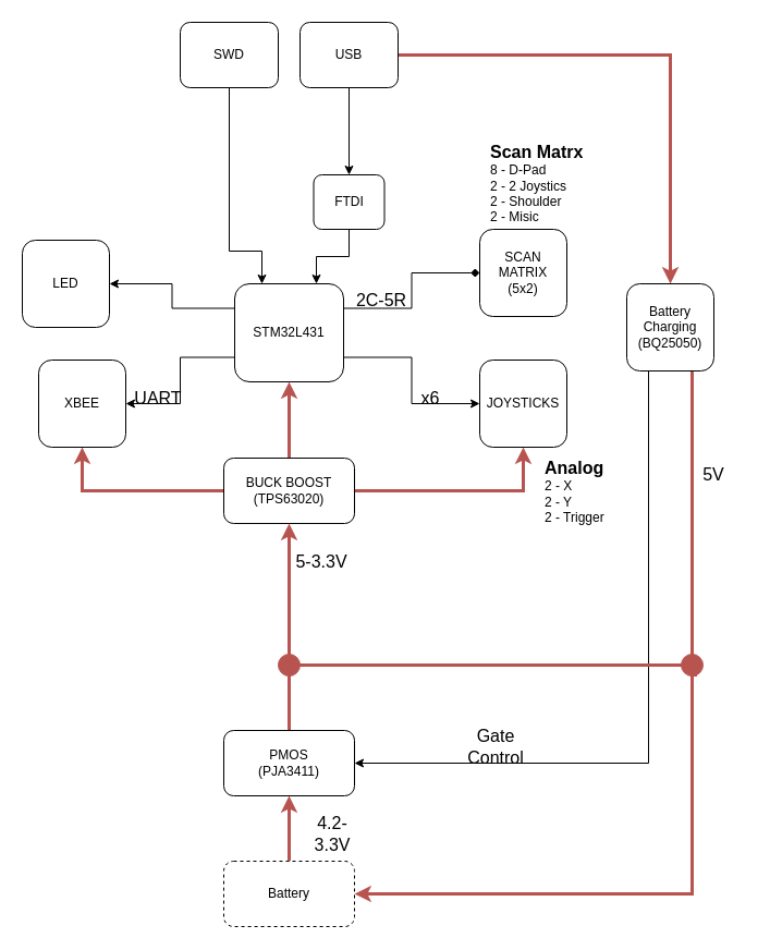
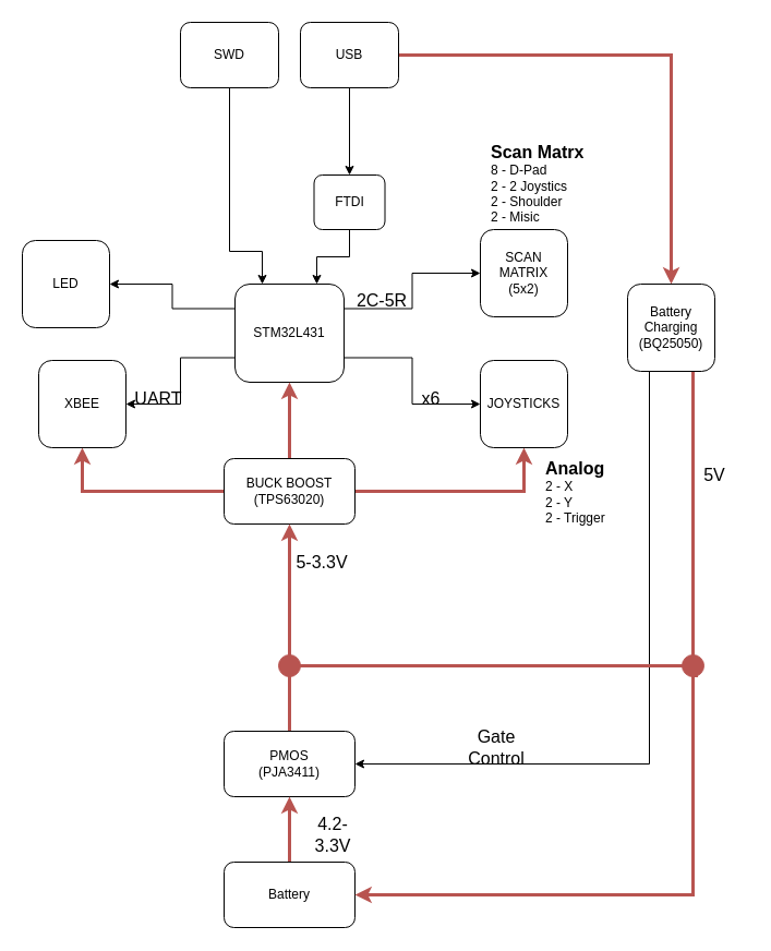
- <mxCell id="9" style="edgeStyle=orthogonalEdgeStyle;rounded=0;orthogonalLoop=1;jettySize=auto;html=1;exitX=1;exitY=0.25;exitDx=0;exitDy=0;entryX=0;entryY=0.5;entryDx=0;entryDy=0;endArrow=diamond;" edge="1" parent="1" source="13" target="24"><mxGeometry relative="1" as="geometry" /></mxCell>
+ <mxCell id="9" style="edgeStyle=orthogonalEdgeStyle;rounded=0;orthogonalLoop=1;jettySize=auto;html=1;exitX=1;exitY=0.25;exitDx=0;exitDy=0;entryX=0;entryY=0.5;entryDx=0;entryDy=0;" edge="1" parent="1" source="13" target="24"><mxGeometry relative="1" as="geometry" /></mxCell>
- <mxCell id="23" value="Battery" style="rounded=1;whiteSpace=wrap;html=1;dashed=1;" vertex="1" parent="1"><mxGeometry x="205" y="790" width="120" height="60" as="geometry" /></mxCell>
+ <mxCell id="23" value="Battery" style="rounded=1;whiteSpace=wrap;html=1;" vertex="1" parent="1"><mxGeometry x="205" y="790" width="120" height="60" as="geometry" /></mxCell>
